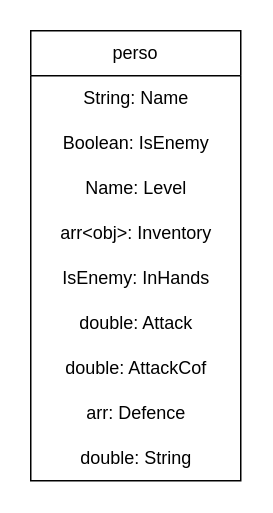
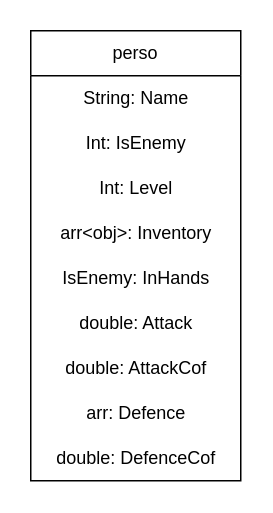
- <mxCell id="4" value="Boolean: IsEnemy" style="text;html=1;align=center;verticalAlign=middle;resizable=0;points=[];autosize=1;strokeColor=none;fillColor=none;" vertex="1" parent="2"><mxGeometry y="60" width="140" height="30" as="geometry" /></mxCell>
+ <mxCell id="4" value="Int: IsEnemy" style="text;html=1;align=center;verticalAlign=middle;resizable=0;points=[];autosize=1;strokeColor=none;fillColor=none;" vertex="1" parent="2"><mxGeometry y="60" width="140" height="30" as="geometry" /></mxCell>
- <mxCell id="5" value="Name: Level" style="text;html=1;align=center;verticalAlign=middle;resizable=0;points=[];autosize=1;strokeColor=none;fillColor=none;" vertex="1" parent="2"><mxGeometry y="90" width="140" height="30" as="geometry" /></mxCell>
+ <mxCell id="5" value="Int: Level" style="text;html=1;align=center;verticalAlign=middle;resizable=0;points=[];autosize=1;strokeColor=none;fillColor=none;" vertex="1" parent="2"><mxGeometry y="90" width="140" height="30" as="geometry" /></mxCell>
- <mxCell id="11" value="double: String" style="text;html=1;align=center;verticalAlign=middle;resizable=0;points=[];autosize=1;strokeColor=none;fillColor=none;" vertex="1" parent="2"><mxGeometry y="270" width="140" height="30" as="geometry" /></mxCell>
+ <mxCell id="11" value="double: DefenceCof" style="text;html=1;align=center;verticalAlign=middle;resizable=0;points=[];autosize=1;strokeColor=none;fillColor=none;" vertex="1" parent="2"><mxGeometry y="270" width="140" height="30" as="geometry" /></mxCell>
